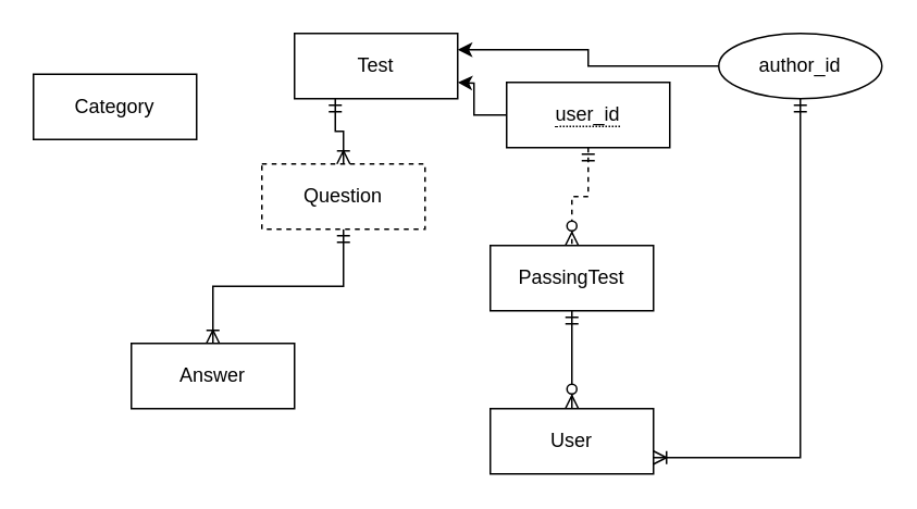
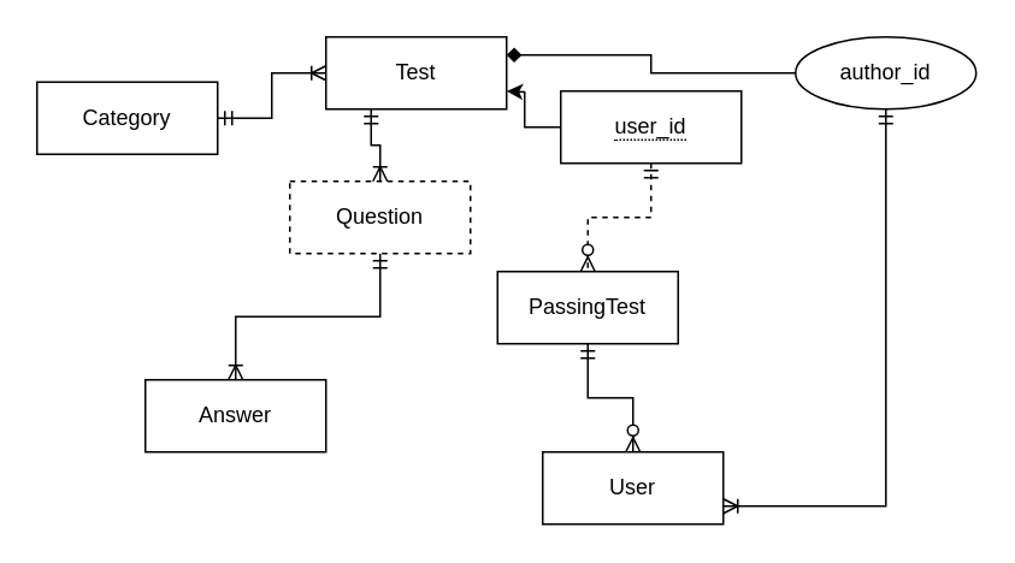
- <mxCell id="10" value="" style="edgeStyle=orthogonalEdgeStyle;rounded=0;orthogonalLoop=1;jettySize=auto;html=1;exitX=0;exitY=0.5;exitDx=0;exitDy=0;entryX=1;entryY=0.25;entryDx=0;entryDy=0;" parent="1" source="16" target="13" edge="1"><mxGeometry relative="1" as="geometry"><mxPoint x="220" y="10" as="targetPoint" /></mxGeometry></mxCell>
+ <mxCell id="10" value="" style="edgeStyle=orthogonalEdgeStyle;rounded=0;orthogonalLoop=1;jettySize=auto;html=1;exitX=0;exitY=0.5;exitDx=0;exitDy=0;entryX=1;entryY=0.25;entryDx=0;entryDy=0;endArrow=diamond;" parent="1" source="16" target="13" edge="1"><mxGeometry relative="1" as="geometry"><mxPoint x="220" y="10" as="targetPoint" /></mxGeometry></mxCell>
+ <mxCell id="2" value="" style="edgeStyle=orthogonalEdgeStyle;rounded=0;orthogonalLoop=1;jettySize=auto;html=1;startArrow=ERmandOne;startFill=0;endArrow=ERoneToMany;endFill=0;entryX=0;entryY=0.5;entryDx=0;entryDy=0;" parent="1" source="3" target="13" edge="1"><mxGeometry relative="1" as="geometry"><mxPoint x="250" y="20" as="targetPoint" /></mxGeometry></mxCell>
- <mxCell id="9" value="PassingTest" style="whiteSpace=wrap;html=1;align=center;" parent="1" vertex="1"><mxGeometry x="300" y="150" width="100" height="40" as="geometry" /></mxCell>
+ <mxCell id="9" value="PassingTest" style="whiteSpace=wrap;html=1;align=center;" parent="1" vertex="1"><mxGeometry x="275" y="150" width="100" height="40" as="geometry" /></mxCell>
